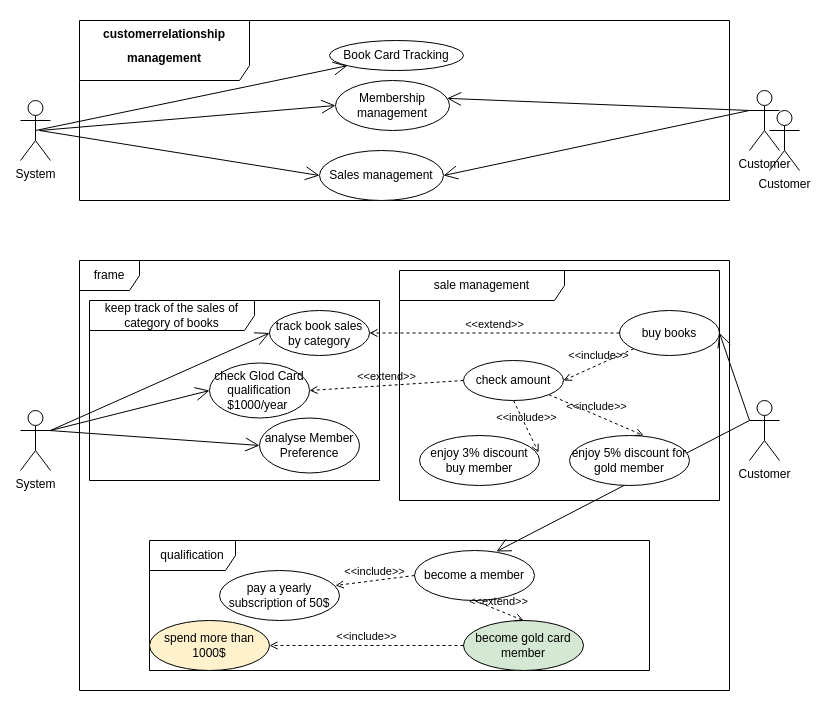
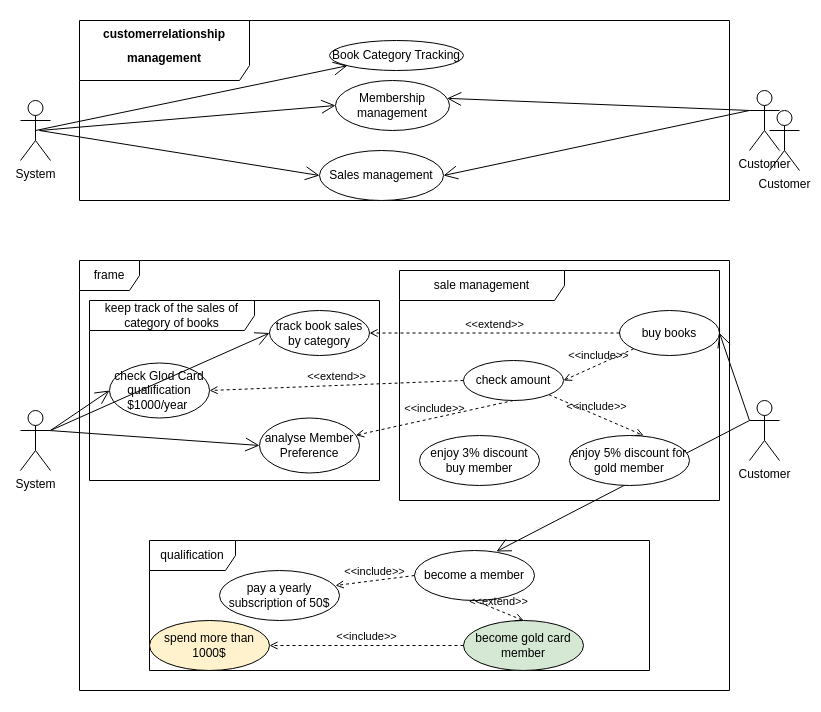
- <mxCell id="5" value="Book Card Tracking" style="ellipse;whiteSpace=wrap;html=1;" vertex="1" parent="1"><mxGeometry x="329" y="40" width="134" height="30" as="geometry" /></mxCell>
+ <mxCell id="5" value="Book Category Tracking" style="ellipse;whiteSpace=wrap;html=1;" vertex="1" parent="1"><mxGeometry x="329" y="40" width="134" height="30" as="geometry" /></mxCell>
- <mxCell id="32" value="check Glod Card qualification $1000/year&amp;nbsp;" style="ellipse;whiteSpace=wrap;html=1;" vertex="1" parent="1"><mxGeometry x="209" y="362.5" width="100" height="55" as="geometry" /></mxCell>
+ <mxCell id="32" value="check Glod Card qualification $1000/year&amp;nbsp;" style="ellipse;whiteSpace=wrap;html=1;" vertex="1" parent="1"><mxGeometry x="109" y="362.5" width="100" height="55" as="geometry" /></mxCell>
- <mxCell id="35" value="&amp;lt;&amp;lt;include&amp;gt;&amp;gt;" style="html=1;verticalAlign=bottom;labelBackgroundColor=none;endArrow=open;endFill=0;dashed=1;rounded=0;entryX=0.992;entryY=0.34;entryDx=0;entryDy=0;entryPerimeter=0;exitX=0.5;exitY=1;exitDx=0;exitDy=0;" edge="1" parent="1" source="41" target="33"><mxGeometry width="160" relative="1" as="geometry"><mxPoint x="669" y="355" as="sourcePoint" /><mxPoint x="519" y="410" as="targetPoint" /></mxGeometry></mxCell>
+ <mxCell id="35" value="&amp;lt;&amp;lt;include&amp;gt;&amp;gt;" style="html=1;verticalAlign=bottom;labelBackgroundColor=none;endArrow=open;endFill=0;dashed=1;rounded=0;exitX=0.5;exitY=1;exitDx=0;exitDy=0;" edge="1" parent="1" source="41" target="39"><mxGeometry width="160" relative="1" as="geometry"><mxPoint x="669" y="355" as="sourcePoint" /><mxPoint x="519" y="410" as="targetPoint" /></mxGeometry></mxCell>
